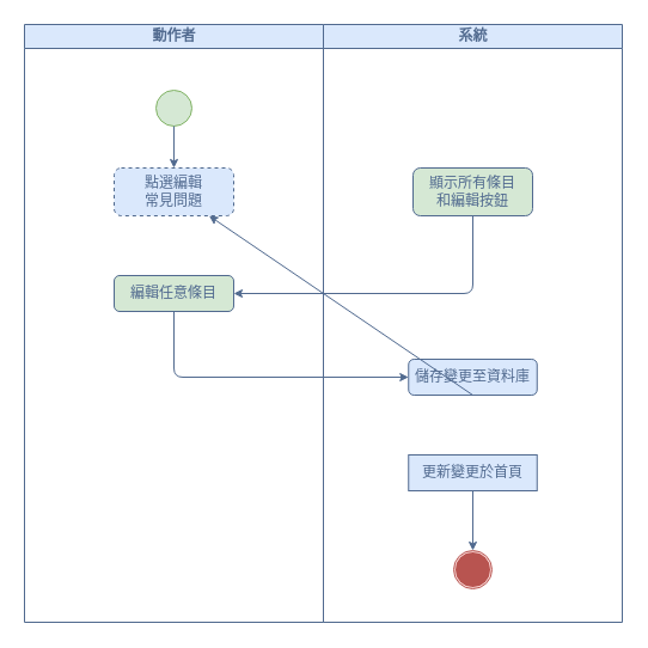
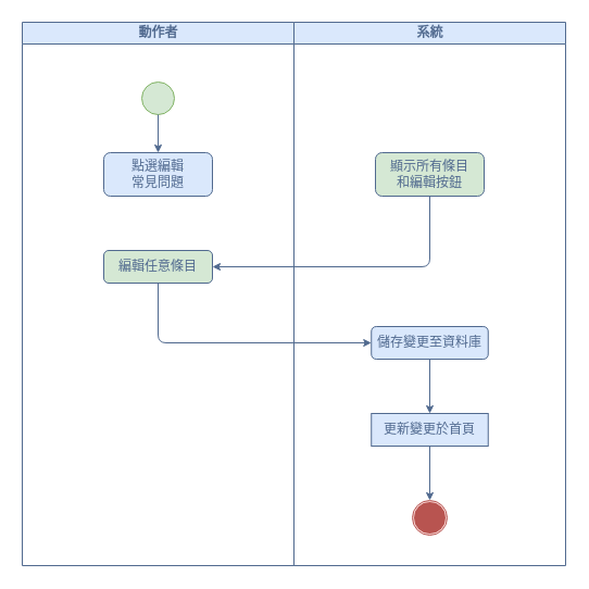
- <mxCell id="3" value="&lt;font color=&quot;#516a8f&quot;&gt;點選編輯&lt;br&gt;常見問題&lt;/font&gt;" style="rounded=1;whiteSpace=wrap;html=1;shadow=0;comic=0;labelBackgroundColor=none;strokeWidth=1;fontFamily=Verdana;fontSize=12;align=center;arcSize=15;fillColor=#dae8fc;strokeColor=#516A8F;glass=0;dashed=1;" parent="2" vertex="1"><mxGeometry x="75" y="120" width="100" height="40" as="geometry" /></mxCell>
+ <mxCell id="3" value="&lt;font color=&quot;#516a8f&quot;&gt;點選編輯&lt;br&gt;常見問題&lt;/font&gt;" style="rounded=1;whiteSpace=wrap;html=1;shadow=0;comic=0;labelBackgroundColor=none;strokeWidth=1;fontFamily=Verdana;fontSize=12;align=center;arcSize=15;fillColor=#dae8fc;strokeColor=#516A8F;glass=0;" parent="2" vertex="1"><mxGeometry x="75" y="120" width="100" height="40" as="geometry" /></mxCell>
- <mxCell id="15" style="edgeStyle=none;rounded=0;html=1;labelBackgroundColor=none;startArrow=none;startFill=0;startSize=5;endArrow=classic;endFill=1;endSize=5;jettySize=auto;orthogonalLoop=1;strokeWidth=1;fontFamily=Verdana;fontSize=12;strokeColor=#516A8F;arcSize=20;exitX=0.5;exitY=1;exitDx=0;exitDy=0;" edge="1" parent="7" source="9" target="3"><mxGeometry relative="1" as="geometry"><mxPoint x="135" y="410" as="sourcePoint" /><mxPoint x="85" y="350" as="targetPoint" /></mxGeometry></mxCell>
+ <mxCell id="15" style="edgeStyle=none;rounded=0;html=1;labelBackgroundColor=none;startArrow=none;startFill=0;startSize=5;endArrow=classic;endFill=1;endSize=5;jettySize=auto;orthogonalLoop=1;strokeWidth=1;fontFamily=Verdana;fontSize=12;strokeColor=#516A8F;arcSize=20;exitX=0.5;exitY=1;exitDx=0;exitDy=0;entryX=0.5;entryY=0;entryDx=0;entryDy=0;" edge="1" parent="7" source="9" target="14"><mxGeometry relative="1" as="geometry"><mxPoint x="135" y="410" as="sourcePoint" /><mxPoint x="85" y="350" as="targetPoint" /></mxGeometry></mxCell>
